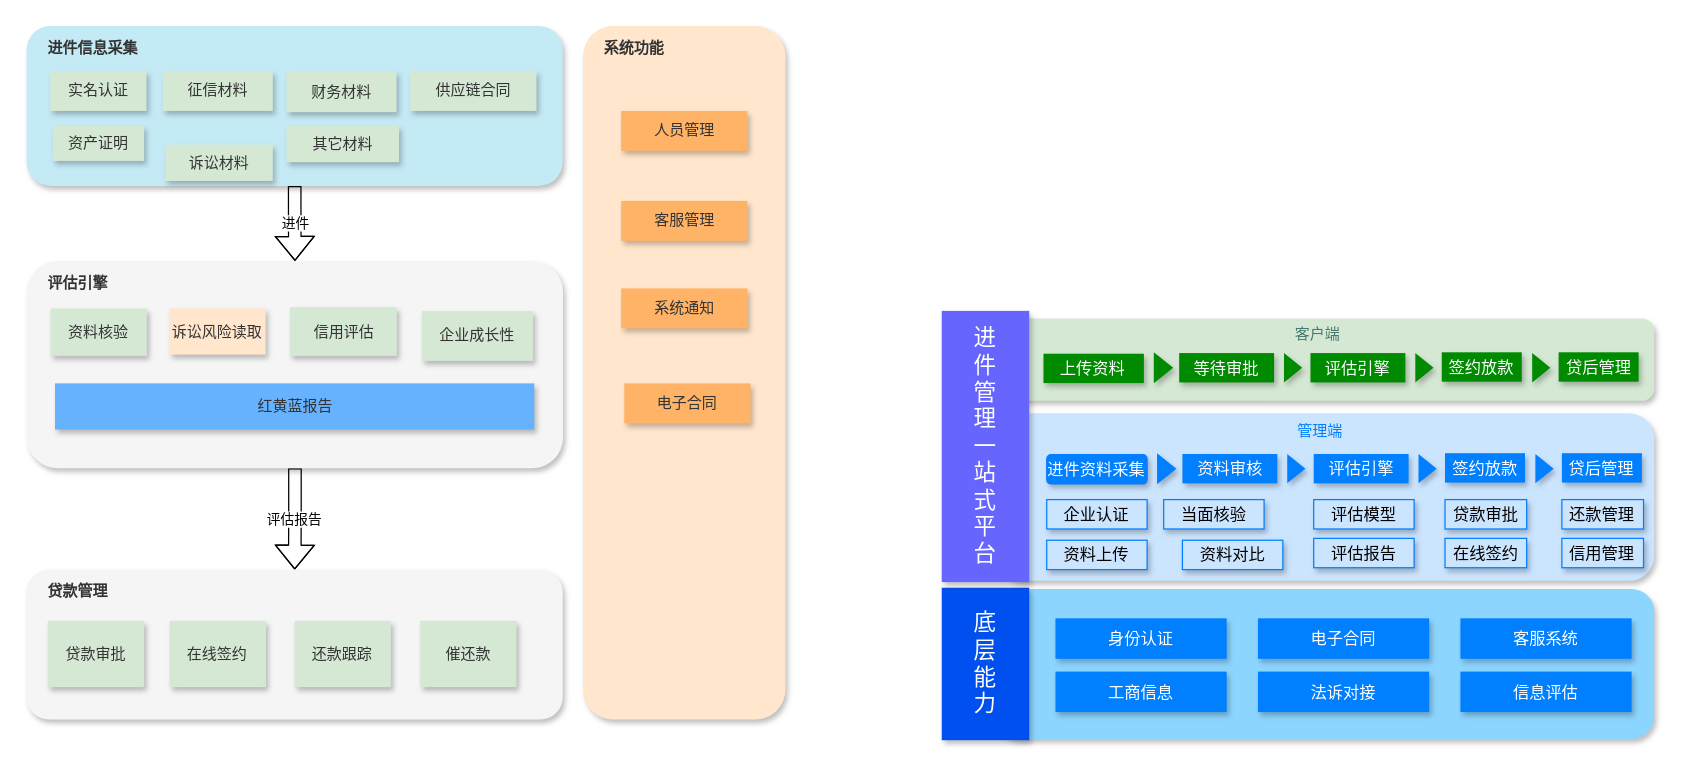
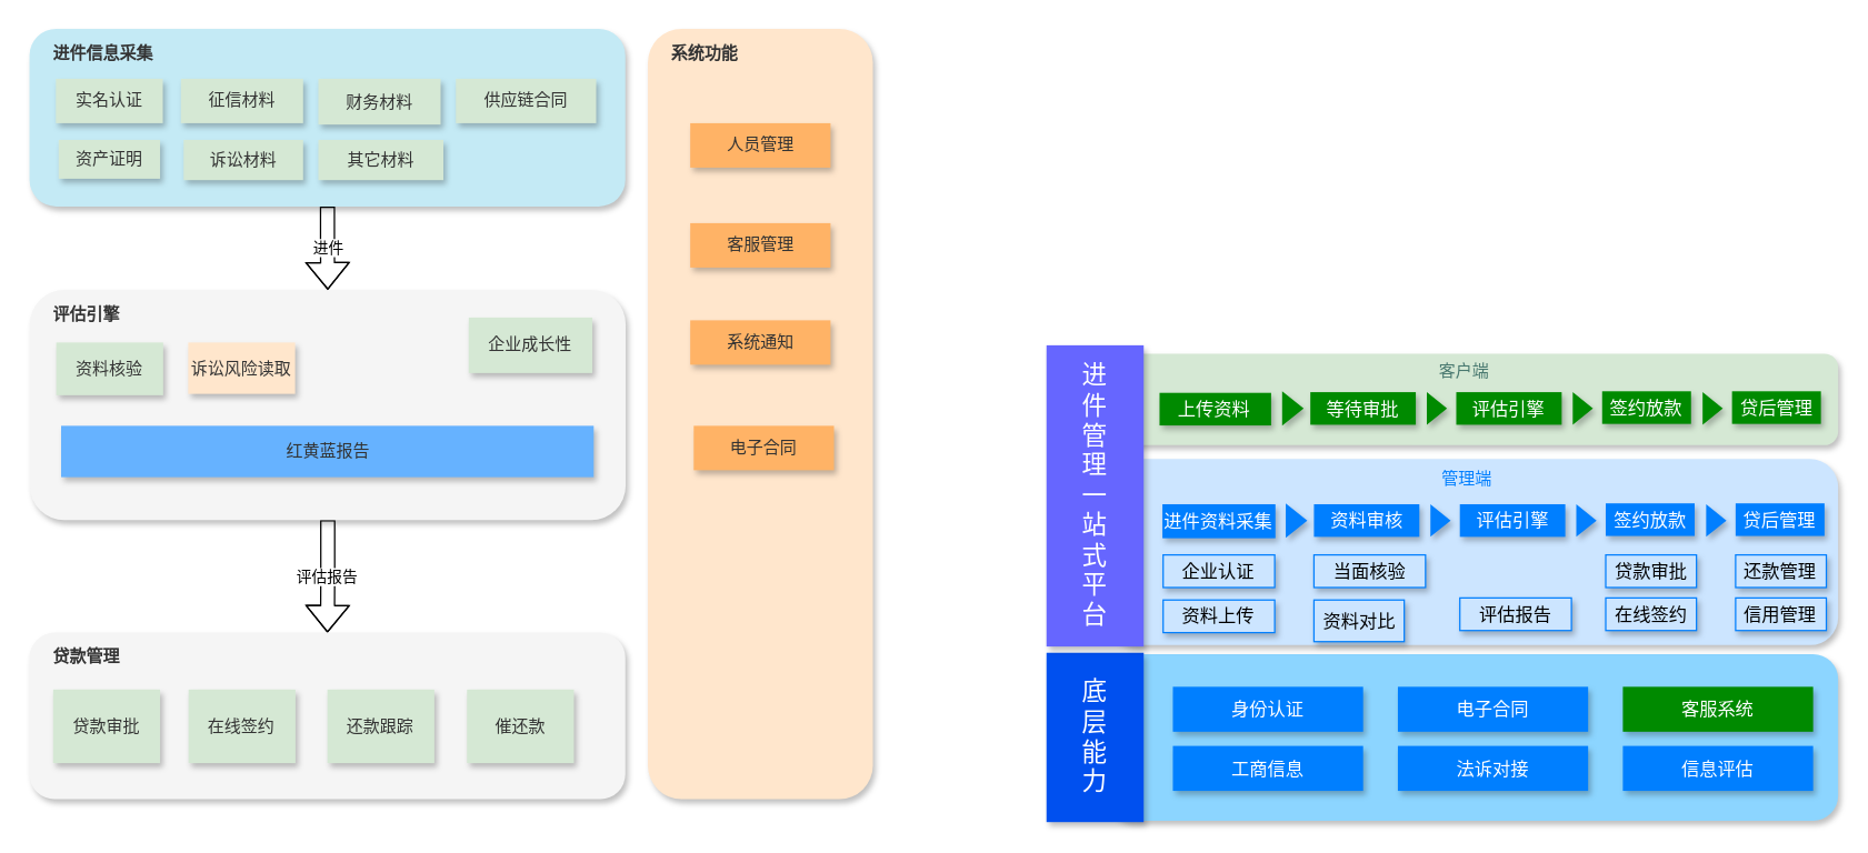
- <mxCell id="15" value="诉讼材料" style="rounded=0;whiteSpace=wrap;html=1;fillColor=#D5E8D4;fontColor=#333333;strokeColor=none;shadow=1;" vertex="1" parent="1"><mxGeometry x="131.75" y="115" width="86" height="29" as="geometry" /></mxCell>
+ <mxCell id="15" value="诉讼材料" style="rounded=0;whiteSpace=wrap;html=1;fillColor=#D5E8D4;fontColor=#333333;strokeColor=none;shadow=1;" vertex="1" parent="1"><mxGeometry x="131.75" y="100" width="86" height="29" as="geometry" /></mxCell>
- <mxCell id="7" value="信用评估" style="rounded=0;whiteSpace=wrap;html=1;fillColor=#D5E8D4;fontColor=#333333;strokeColor=none;shadow=1;" vertex="1" parent="1"><mxGeometry x="231.5" y="245" width="85.5" height="39" as="geometry" /></mxCell>
- <mxCell id="5" value="企业成长性" style="rounded=0;whiteSpace=wrap;html=1;fillColor=#D5E8D4;fontColor=#333333;strokeColor=none;shadow=1;" vertex="1" parent="1"><mxGeometry x="337" y="248" width="89" height="40" as="geometry" /></mxCell>
+ <mxCell id="5" value="企业成长性" style="rounded=0;whiteSpace=wrap;html=1;fillColor=#D5E8D4;fontColor=#333333;strokeColor=none;shadow=1;" vertex="1" parent="1"><mxGeometry x="337" y="228" width="89" height="40" as="geometry" /></mxCell>
- <mxCell id="43" value="进件资料采集" style="whiteSpace=wrap;html=1;fillColor=#007FFF;fontColor=#ffffff;strokeColor=#027ffe;shadow=1;fontSize=13;labelBackgroundColor=none;align=center;gradientColor=none;rounded=1;" vertex="1" parent="1"><mxGeometry x="837" y="363" width="80.331" height="23.5" as="geometry" /></mxCell>
+ <mxCell id="43" value="进件资料采集" style="rounded=0;whiteSpace=wrap;html=1;fillColor=#007FFF;fontColor=#ffffff;strokeColor=#027ffe;shadow=1;fontSize=13;labelBackgroundColor=none;align=center;gradientColor=none;" vertex="1" parent="1"><mxGeometry x="837" y="363" width="80.331" height="23.5" as="geometry" /></mxCell>
- <mxCell id="47" value="当面核验" style="rounded=0;whiteSpace=wrap;html=1;fillColor=#CCE5FF;fontColor=#000000;strokeColor=#027ffe;shadow=1;fontSize=13;labelBackgroundColor=none;align=center;gradientColor=none;" vertex="1" parent="1"><mxGeometry x="930.579" y="399" width="80.331" height="23.5" as="geometry" /></mxCell>
+ <mxCell id="47" value="当面核验" style="rounded=0;whiteSpace=wrap;html=1;fillColor=#CCE5FF;fontColor=#000000;strokeColor=#027ffe;shadow=1;fontSize=13;labelBackgroundColor=none;align=center;gradientColor=none;" vertex="1" parent="1"><mxGeometry x="945.579" y="399" width="80.331" height="23.5" as="geometry" /></mxCell>
- <mxCell id="49" value="评估模型" style="rounded=0;whiteSpace=wrap;html=1;fillColor=#CCE5FF;fontColor=#000000;strokeColor=#027ffe;shadow=1;fontSize=13;labelBackgroundColor=none;align=center;gradientColor=none;" vertex="1" parent="1"><mxGeometry x="1050.628" y="399" width="80.331" height="23.5" as="geometry" /></mxCell>
- <mxCell id="48" value="资料对比" style="rounded=0;whiteSpace=wrap;html=1;fillColor=#CCE5FF;fontColor=#000000;strokeColor=#027ffe;shadow=1;fontSize=13;labelBackgroundColor=none;align=center;gradientColor=none;" vertex="1" parent="1"><mxGeometry x="945.579" y="431.5" width="80.331" height="23.5" as="geometry" /></mxCell>
+ <mxCell id="48" value="资料对比" style="rounded=0;whiteSpace=wrap;html=1;fillColor=#CCE5FF;fontColor=#000000;strokeColor=#027ffe;shadow=1;fontSize=13;labelBackgroundColor=none;align=center;gradientColor=none;" vertex="1" parent="1"><mxGeometry x="945.579" y="431.5" width="65" height="30" as="geometry" /></mxCell>
- <mxCell id="34" value="客服系统" style="rounded=0;whiteSpace=wrap;html=1;fillColor=#007FFF;fontColor=#ffffff;strokeColor=none;shadow=1;fontSize=13;labelBackgroundColor=none;" vertex="1" parent="31"><mxGeometry x="324" width="137" height="32.386" as="geometry" /></mxCell>
+ <mxCell id="34" value="客服系统" style="rounded=0;whiteSpace=wrap;html=1;fillColor=#008a00;fontColor=#ffffff;strokeColor=none;shadow=1;fontSize=13;labelBackgroundColor=none;" vertex="1" parent="31"><mxGeometry x="324" width="137" height="32.386" as="geometry" /></mxCell>
